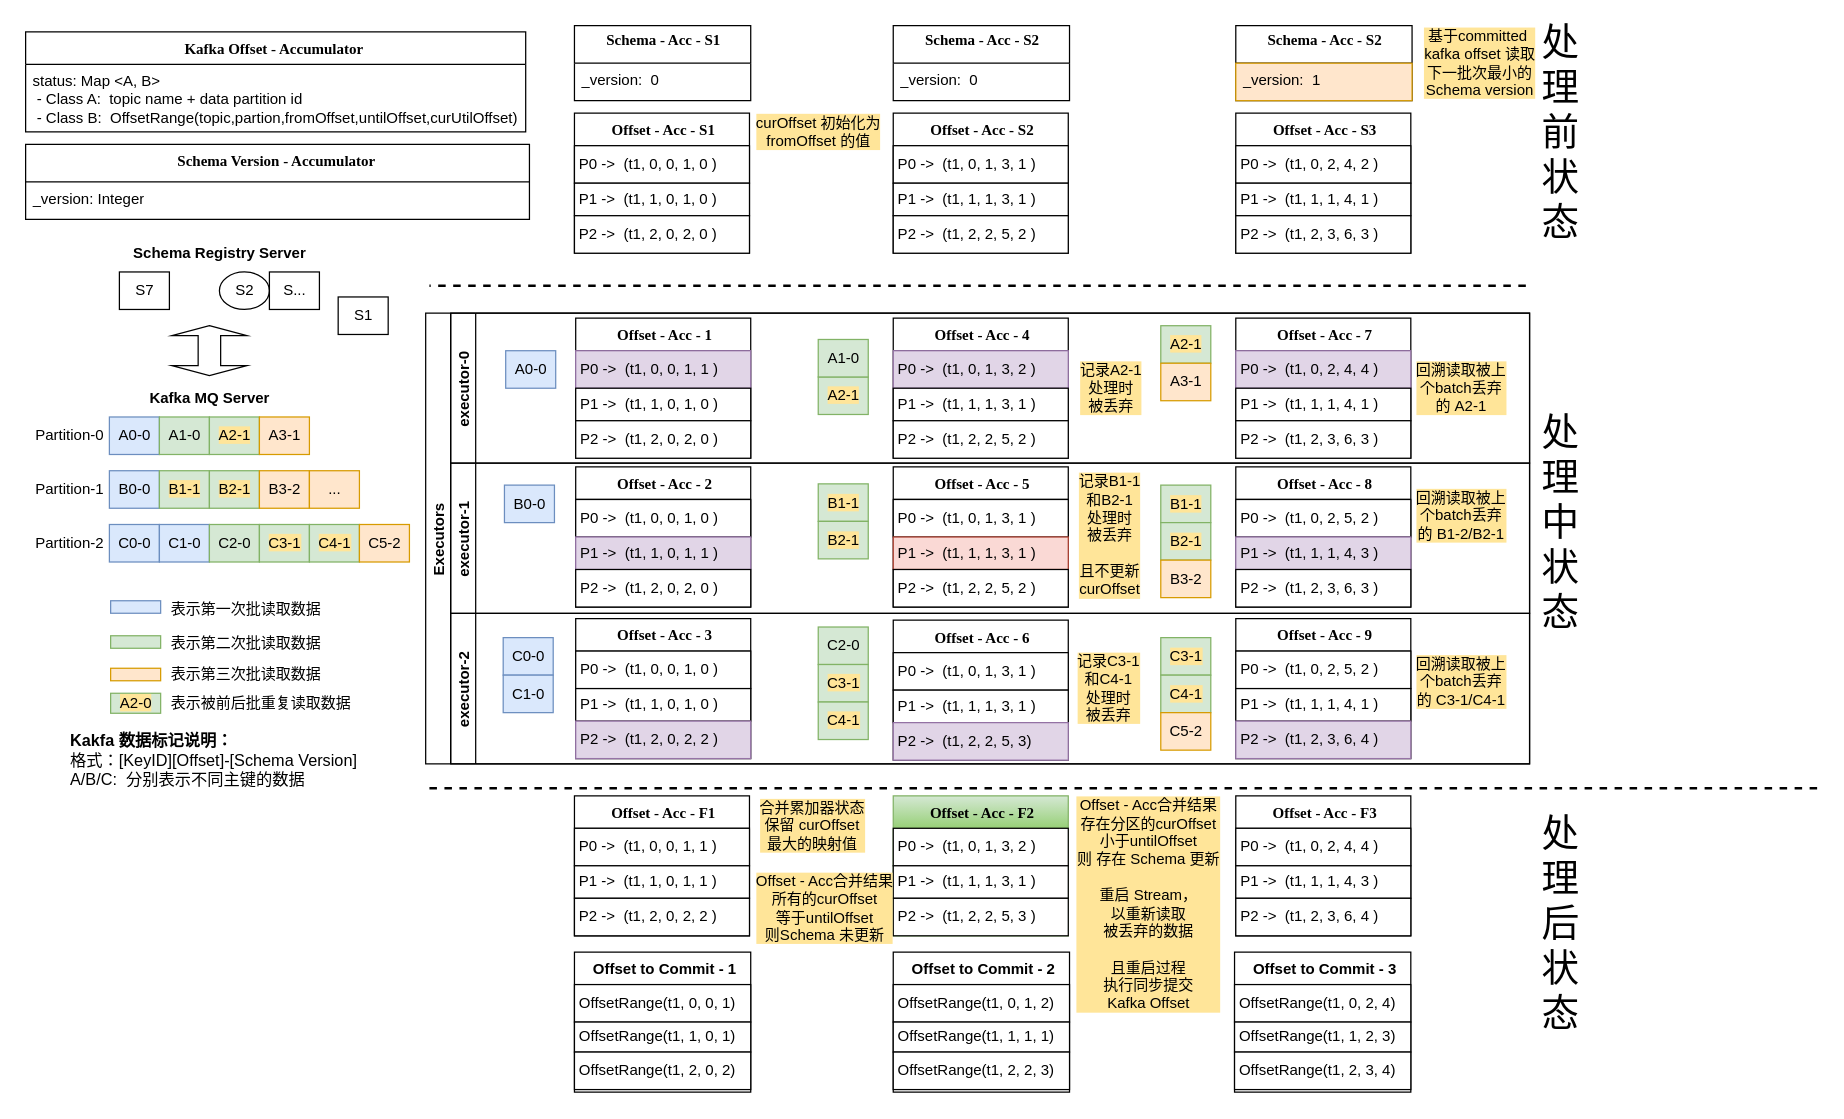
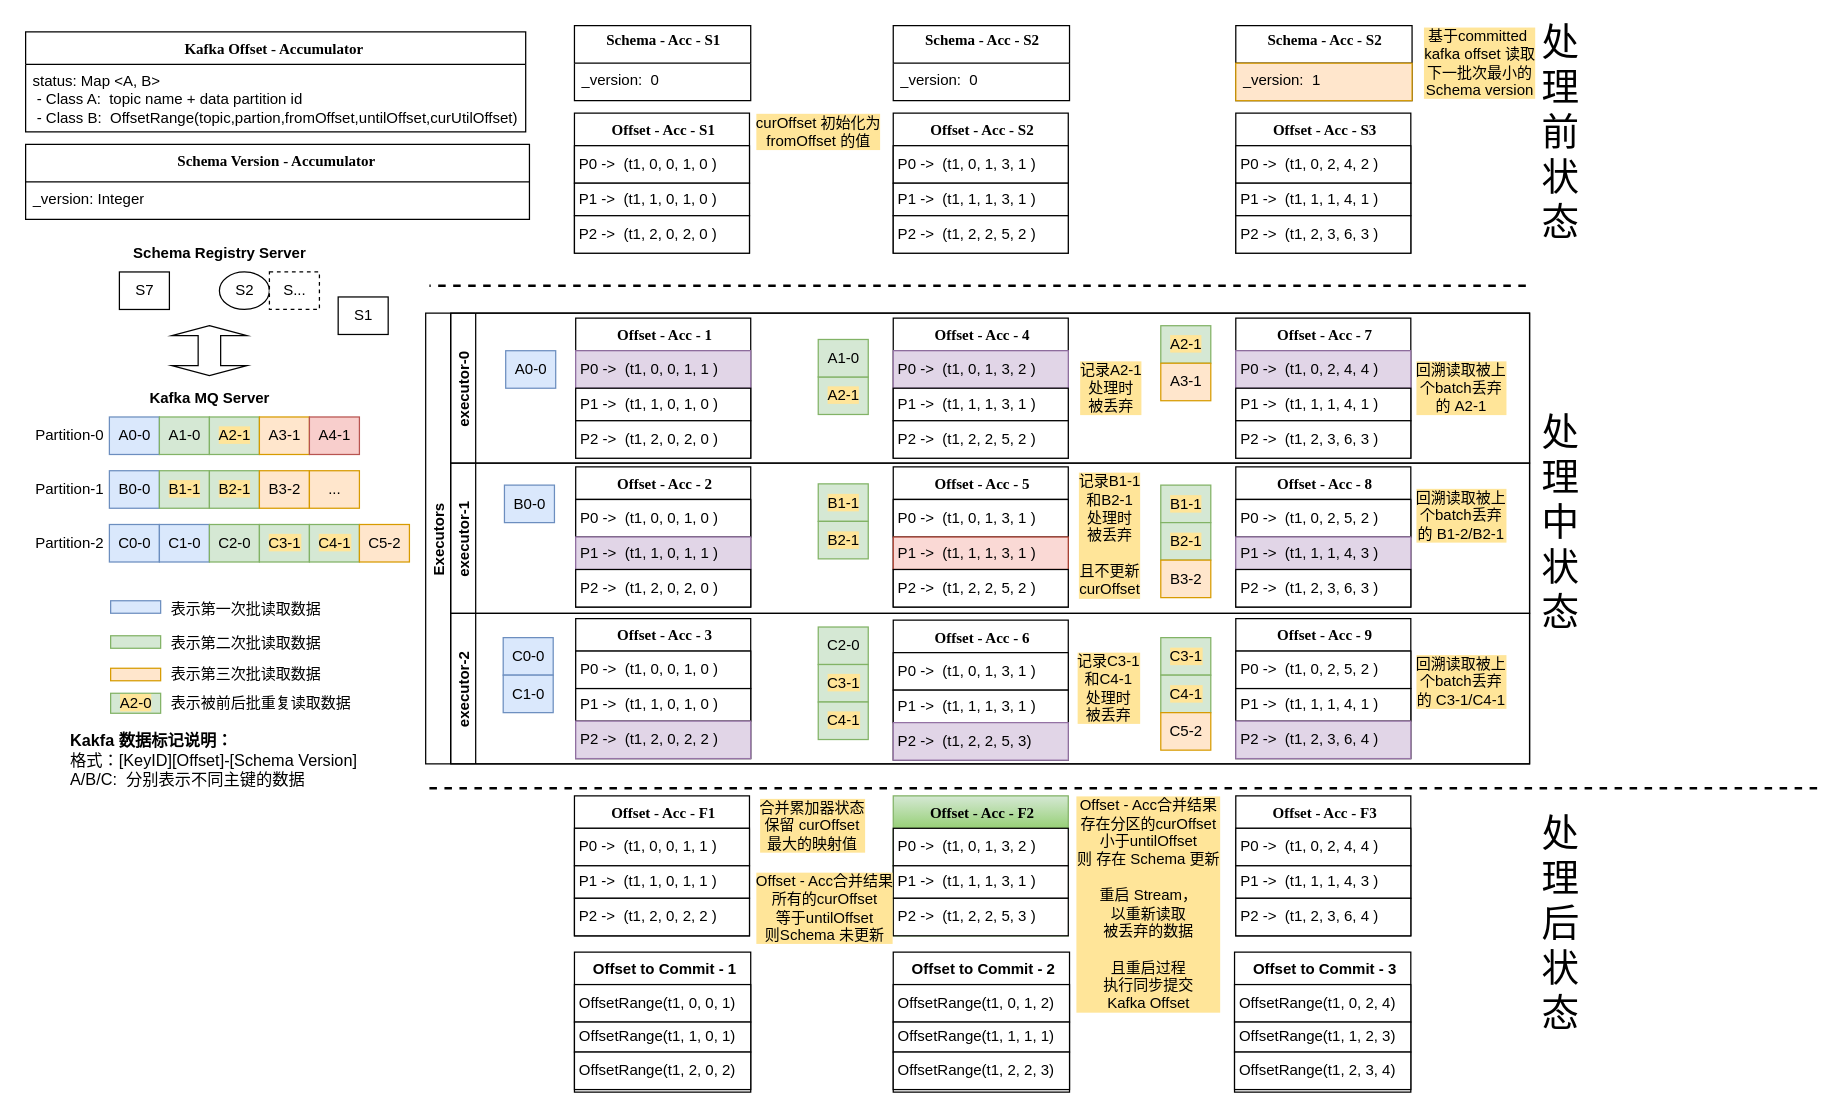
- <mxCell id="137" value="S..." style="html=1;container=0;" parent="130" vertex="1"><mxGeometry x="192" y="30" width="40" height="30" as="geometry" /></mxCell>
+ <mxCell id="137" value="S..." style="html=1;container=0;dashed=1;" parent="130" vertex="1"><mxGeometry x="192" y="30" width="40" height="30" as="geometry" /></mxCell>
+ <mxCell id="162" value="A4-1" style="html=1;fillColor=#f8cecc;strokeColor=#b85450;container=0;" parent="130" vertex="1"><mxGeometry x="224" y="146" width="40" height="30" as="geometry" /></mxCell>
